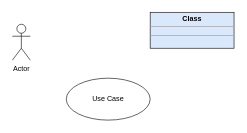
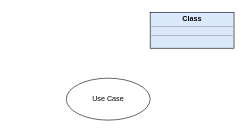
- <mxCell id="4" value="Actor" style="shape=umlActor;verticalLabelPosition=bottom;labelBackgroundColor=#ffffff;verticalAlign=top;html=1;" vertex="1" parent="1"><mxGeometry x="20" y="40" width="30" height="60" as="geometry" /></mxCell>
